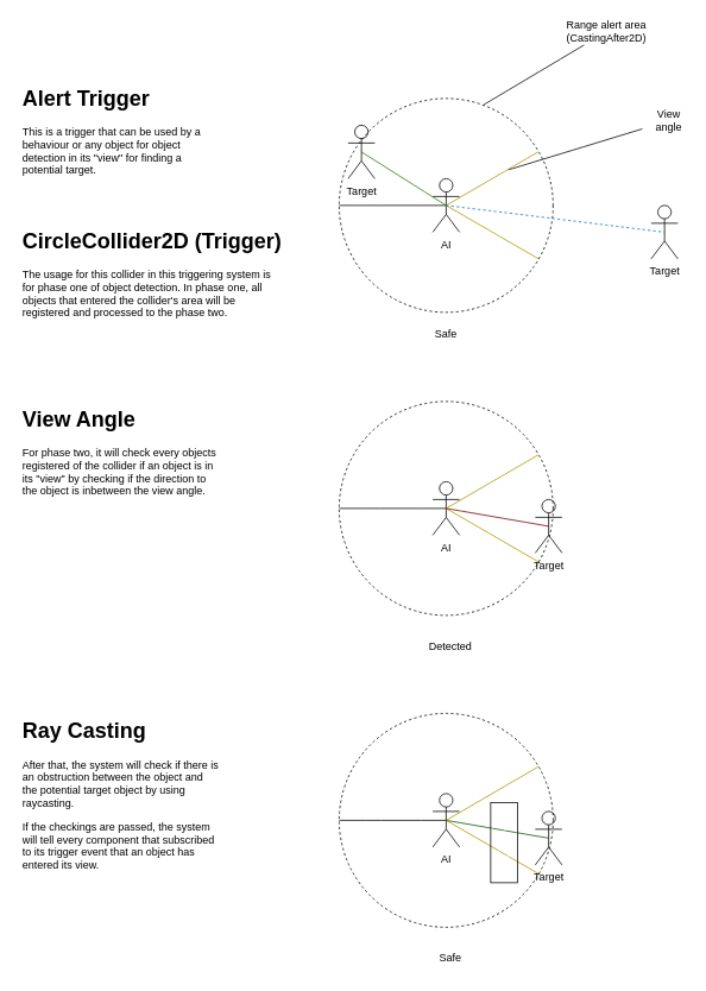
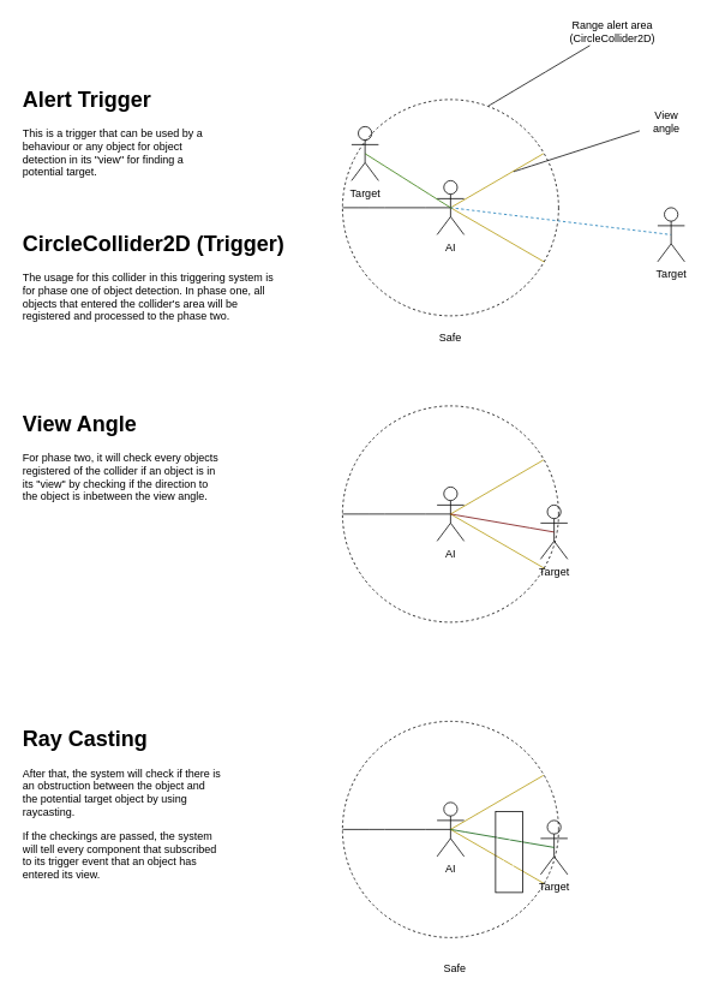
- <mxCell id="10" value="Range alert area&lt;br&gt;(CastingAfter2D)" style="text;html=1;strokeColor=none;fillColor=none;align=center;verticalAlign=middle;whiteSpace=wrap;rounded=0;" parent="1" vertex="1"><mxGeometry x="630" y="20" width="100" height="30" as="geometry" /></mxCell>
+ <mxCell id="10" value="Range alert area&lt;br&gt;(CircleCollider2D)" style="text;html=1;strokeColor=none;fillColor=none;align=center;verticalAlign=middle;whiteSpace=wrap;rounded=0;" parent="1" vertex="1"><mxGeometry x="630" y="20" width="100" height="30" as="geometry" /></mxCell>
- <mxCell id="7" value="View angle" style="text;html=1;strokeColor=none;fillColor=none;align=center;verticalAlign=middle;whiteSpace=wrap;rounded=0;" parent="1" vertex="1"><mxGeometry x="720" y="120" width="60" height="30" as="geometry" /></mxCell>
+ <mxCell id="7" value="View angle" style="text;html=1;strokeColor=none;fillColor=none;align=center;verticalAlign=middle;whiteSpace=wrap;rounded=0;" parent="1" vertex="1"><mxGeometry x="710" y="120" width="60" height="30" as="geometry" /></mxCell>
- <mxCell id="21" value="Detected" style="text;html=1;strokeColor=none;fillColor=none;align=center;verticalAlign=middle;whiteSpace=wrap;rounded=0;" parent="1" vertex="1"><mxGeometry x="475" y="710" width="60" height="30" as="geometry" /></mxCell>
